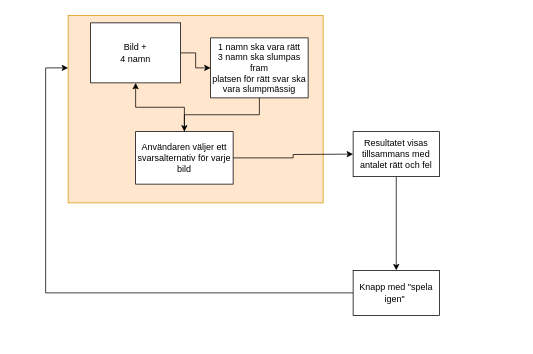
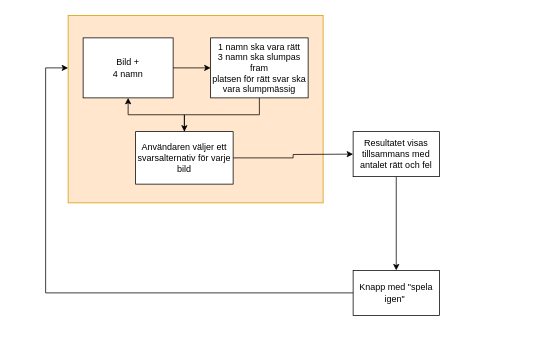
- <mxCell id="4" value="Bild +&lt;br&gt;4 namn" style="rounded=0;whiteSpace=wrap;html=1;" parent="1" vertex="1"><mxGeometry x="120" y="30" width="120" height="80" as="geometry" /></mxCell>
+ <mxCell id="4" value="Bild +&lt;br&gt;4 namn" style="rounded=0;whiteSpace=wrap;html=1;" parent="1" vertex="1"><mxGeometry x="110" y="50" width="120" height="80" as="geometry" /></mxCell>
